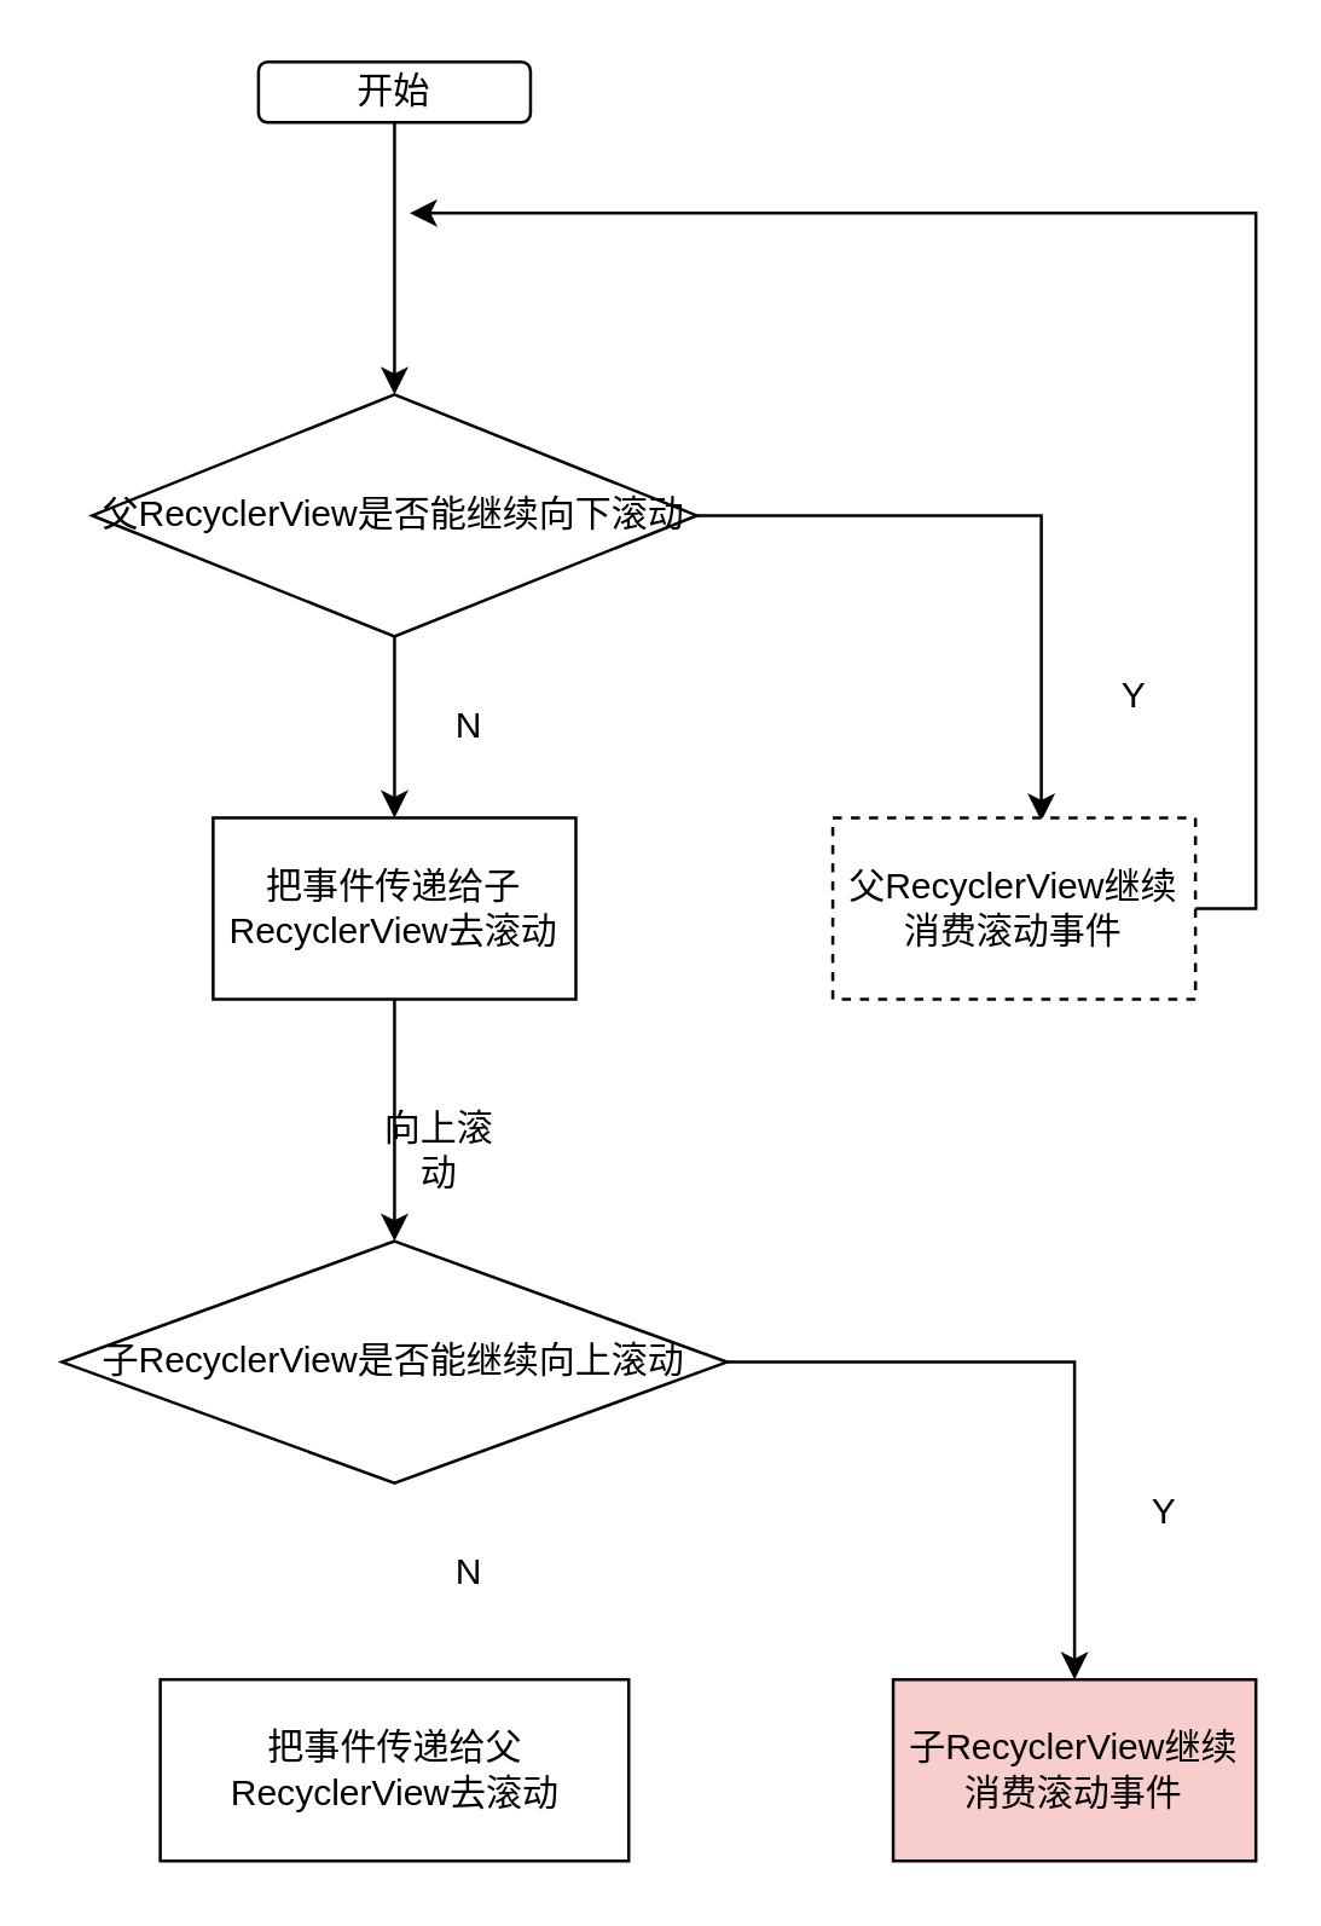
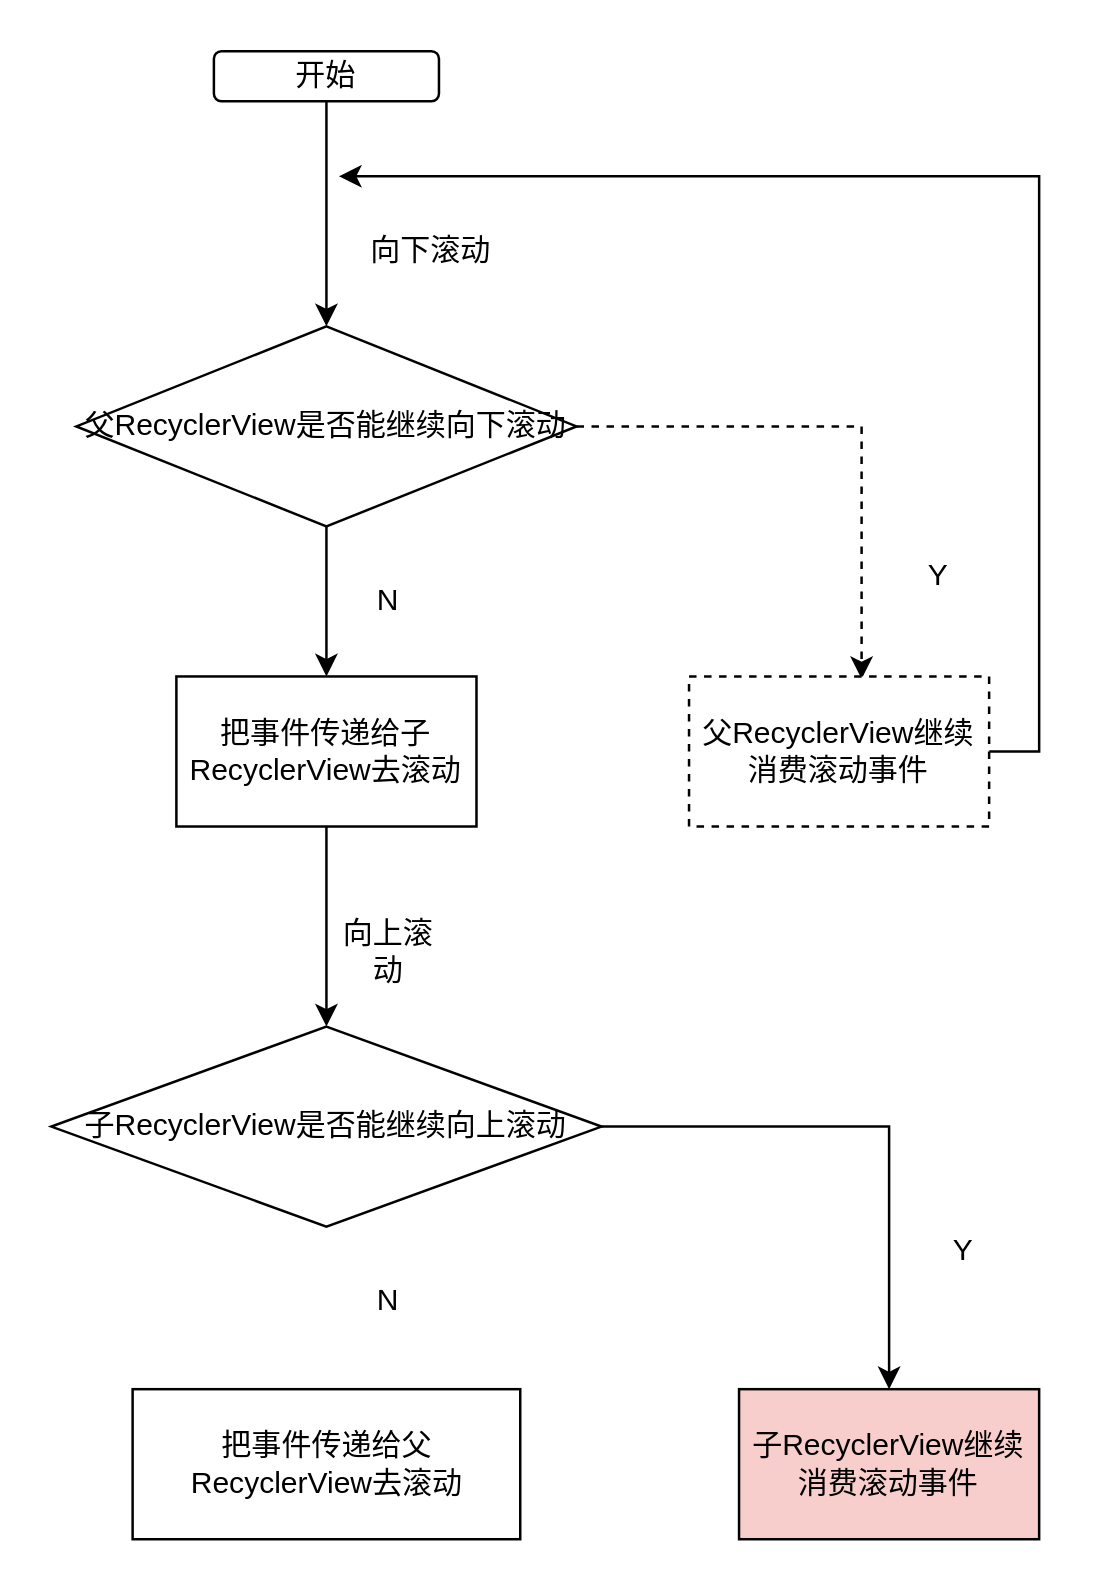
+ <mxCell id="7" value="向下滚动" style="text;html=1;strokeColor=none;fillColor=none;align=center;verticalAlign=middle;whiteSpace=wrap;rounded=0;" vertex="1" parent="1"><mxGeometry x="139" y="90" width="66" height="20" as="geometry" /></mxCell>
- <mxCell id="5" style="edgeStyle=orthogonalEdgeStyle;rounded=0;orthogonalLoop=1;jettySize=auto;html=1;entryX=0.575;entryY=0.017;entryDx=0;entryDy=0;entryPerimeter=0;" edge="1" parent="1" source="6" target="11"><mxGeometry relative="1" as="geometry" /></mxCell>
+ <mxCell id="5" style="edgeStyle=orthogonalEdgeStyle;rounded=0;orthogonalLoop=1;jettySize=auto;html=1;entryX=0.575;entryY=0.017;entryDx=0;entryDy=0;entryPerimeter=0;dashed=1;" edge="1" parent="1" source="6" target="11"><mxGeometry relative="1" as="geometry" /></mxCell>
- <mxCell id="16" value="向上滚动" style="text;html=1;strokeColor=none;fillColor=none;align=center;verticalAlign=middle;whiteSpace=wrap;rounded=0;" vertex="1" parent="1"><mxGeometry x="125" y="370" width="40" height="20" as="geometry" /></mxCell>
+ <mxCell id="16" value="向上滚动" style="text;html=1;strokeColor=none;fillColor=none;align=center;verticalAlign=middle;whiteSpace=wrap;rounded=0;" vertex="1" parent="1"><mxGeometry x="135" y="370" width="40" height="20" as="geometry" /></mxCell>
